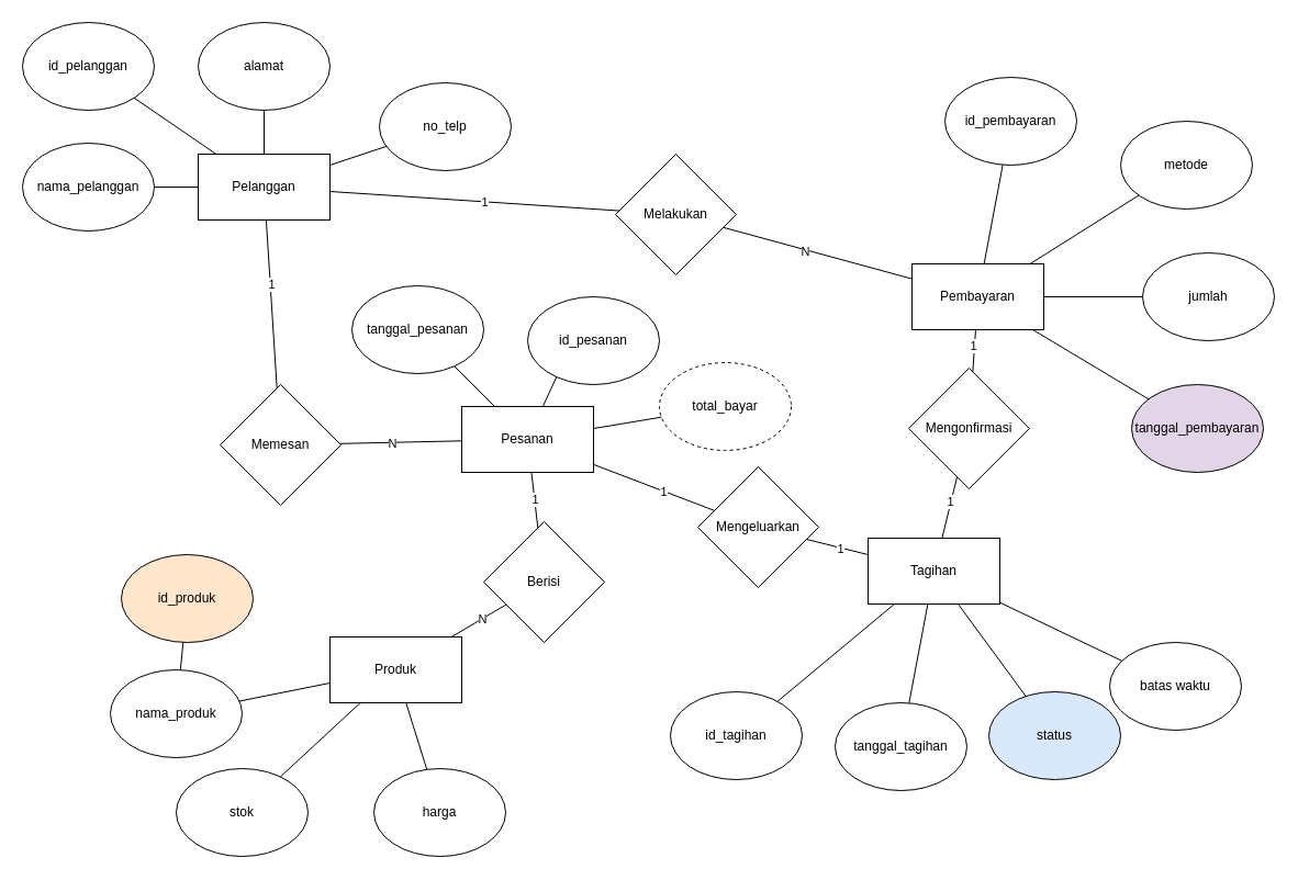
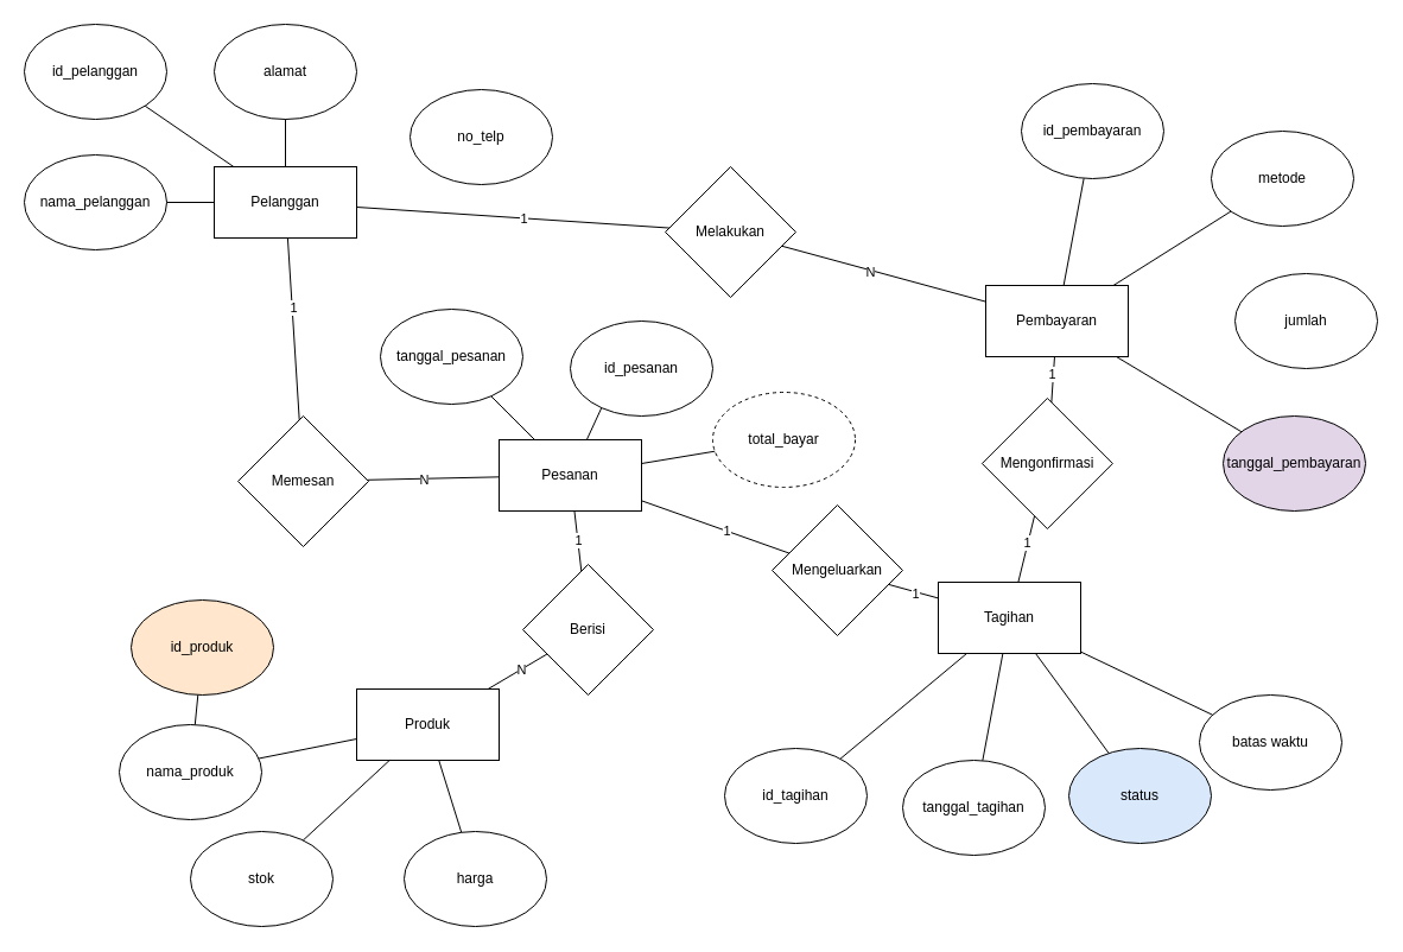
- <mxCell id="10" value="" style="endArrow=none;html=1;rounded=0;" parent="1" source="9" target="2" edge="1"><mxGeometry width="50" height="50" relative="1" as="geometry"><mxPoint x="850" y="320" as="sourcePoint" /><mxPoint x="190" y="80" as="targetPoint" /></mxGeometry></mxCell>
- <mxCell id="42" value="" style="endArrow=none;html=1;rounded=0;" parent="1" source="41" target="36" edge="1"><mxGeometry width="50" height="50" relative="1" as="geometry"><mxPoint x="820" y="810" as="sourcePoint" /><mxPoint x="300" y="580" as="targetPoint" /></mxGeometry></mxCell>
- <mxCell id="55" value="Mengeluarkan" style="rhombus;whiteSpace=wrap;html=1;" parent="1" vertex="1"><mxGeometry x="635" y="425" width="110" height="110" as="geometry" /></mxCell>
+ <mxCell id="55" value="Mengeluarkan" style="rhombus;whiteSpace=wrap;html=1;" parent="1" vertex="1"><mxGeometry x="650" y="425" width="110" height="110" as="geometry" /></mxCell>
